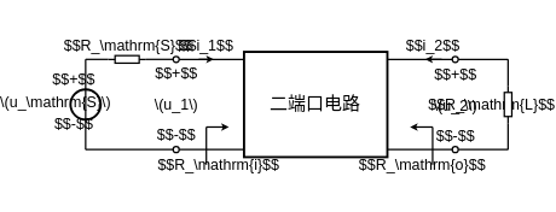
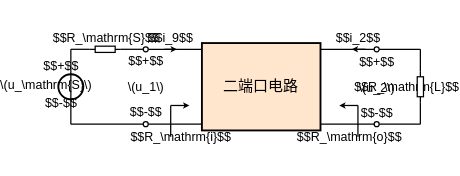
- <mxCell id="13" value="$$i_1$$" style="text;html=1;resizable=1;autosize=1;align=center;verticalAlign=middle;points=[];fillColor=none;strokeColor=none;rounded=0;fontSize=10;movable=1;rotatable=1;deletable=1;editable=1;connectable=0;" parent="1" vertex="1"><mxGeometry x="120" y="20" width="20" height="20" as="geometry" /></mxCell>
+ <mxCell id="13" value="$$i_9$$" style="text;html=1;resizable=1;autosize=1;align=center;verticalAlign=middle;points=[];fillColor=none;strokeColor=none;rounded=0;fontSize=10;movable=1;rotatable=1;deletable=1;editable=1;connectable=0;" parent="1" vertex="1"><mxGeometry x="120" y="20" width="20" height="20" as="geometry" /></mxCell>
- <mxCell id="19" value="二端口电路" style="rounded=0;whiteSpace=wrap;html=1;strokeWidth=1.5;connectable=0;" parent="1" vertex="1"><mxGeometry x="155" y="34" width="95" height="70" as="geometry" /></mxCell>
+ <mxCell id="19" value="二端口电路" style="rounded=0;whiteSpace=wrap;html=1;strokeWidth=1.5;connectable=0;fillColor=#ffe6cc;" parent="1" vertex="1"><mxGeometry x="155" y="34" width="95" height="70" as="geometry" /></mxCell>
